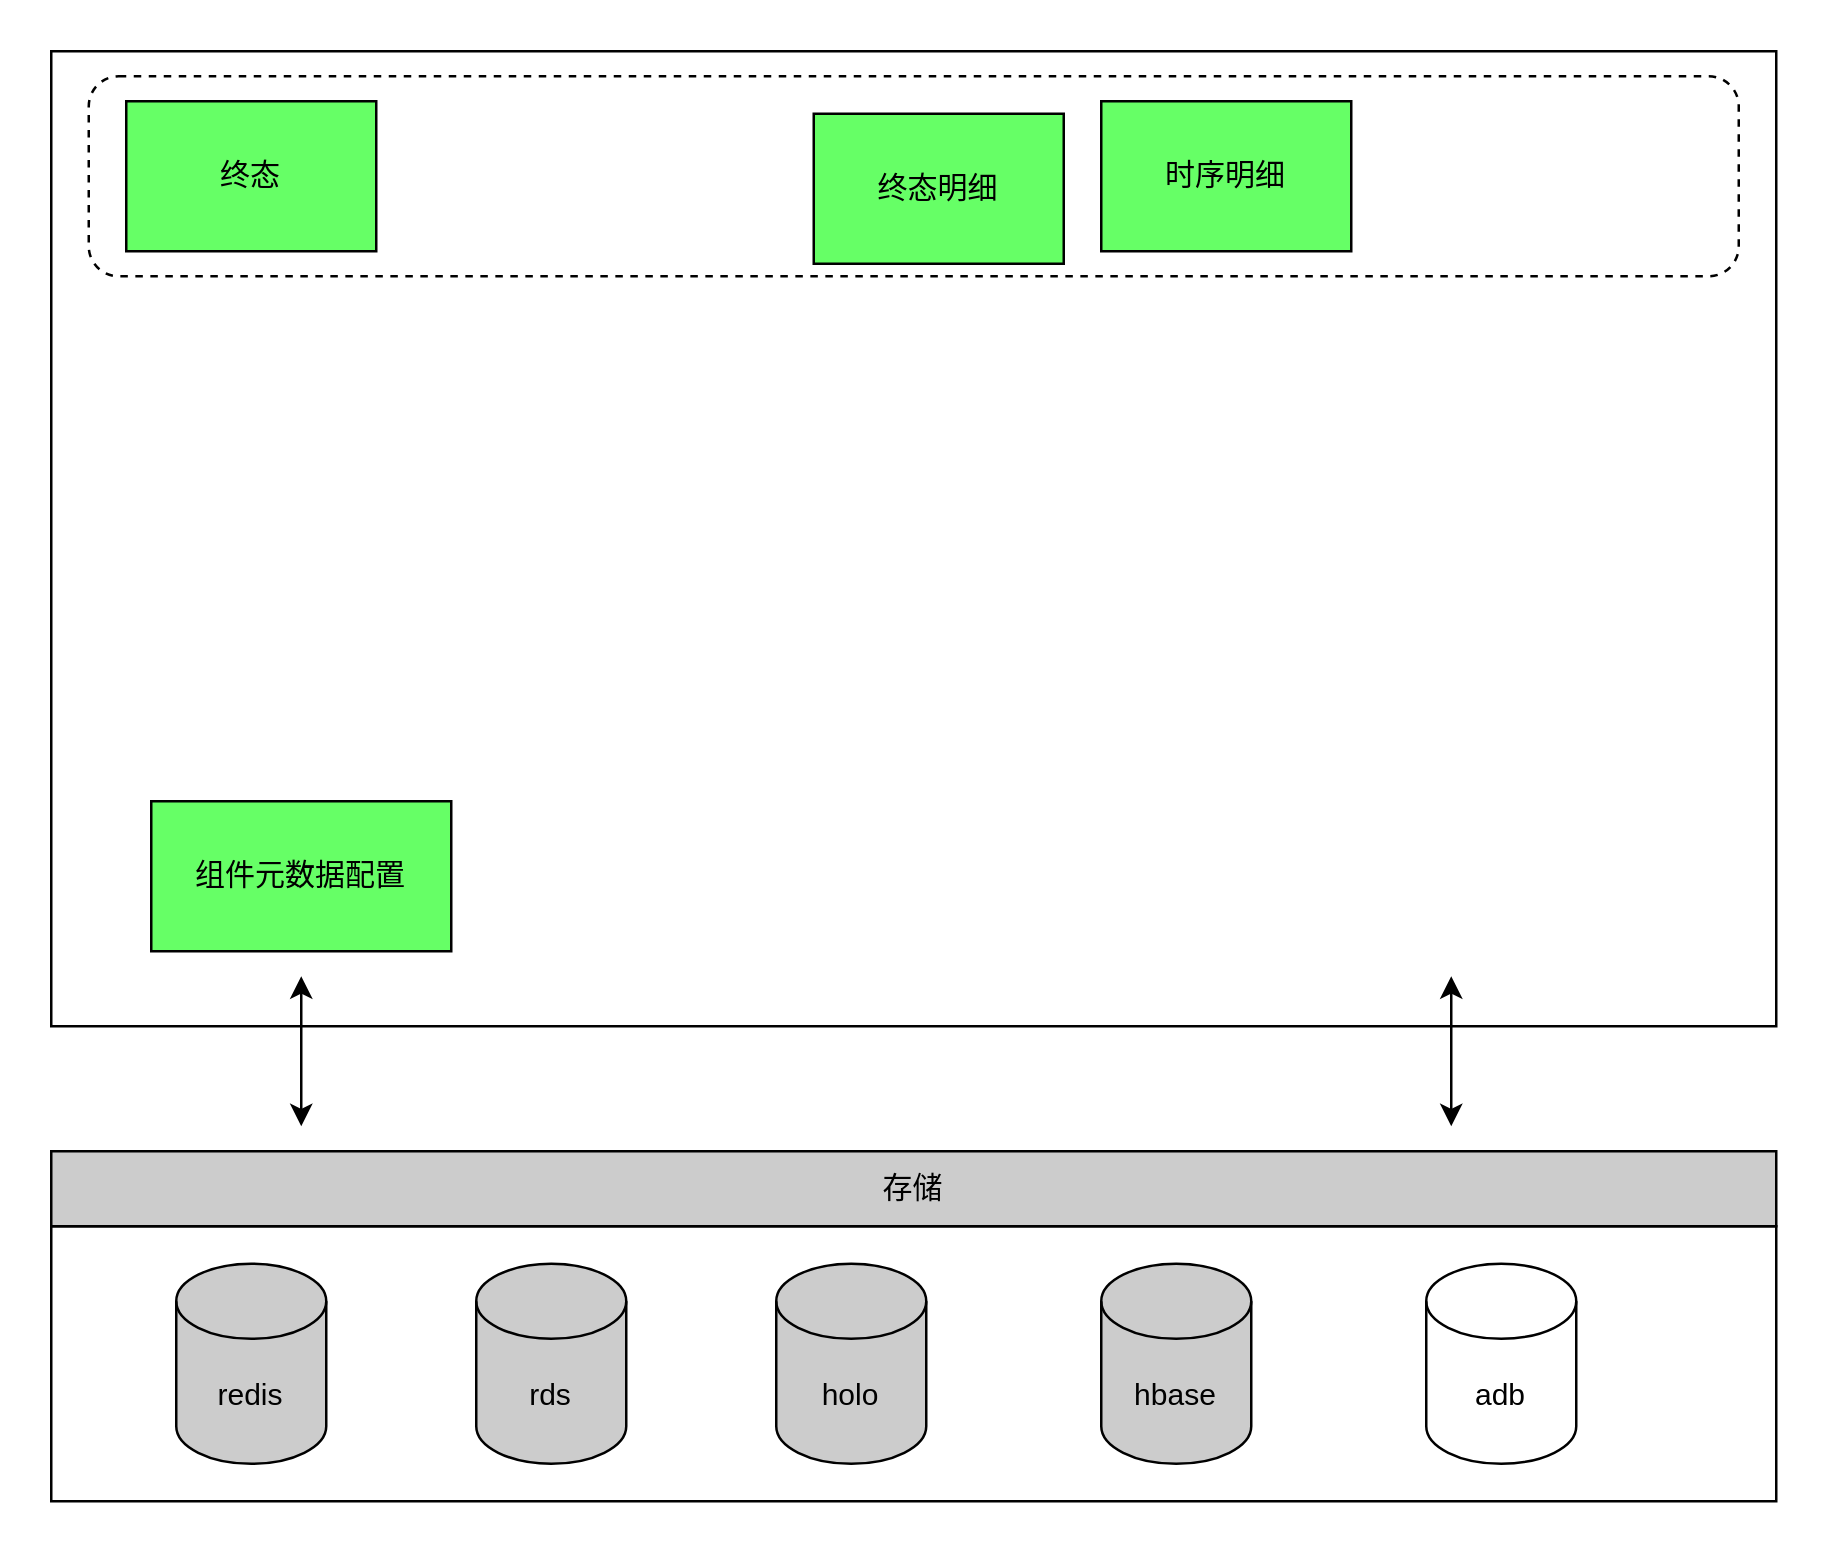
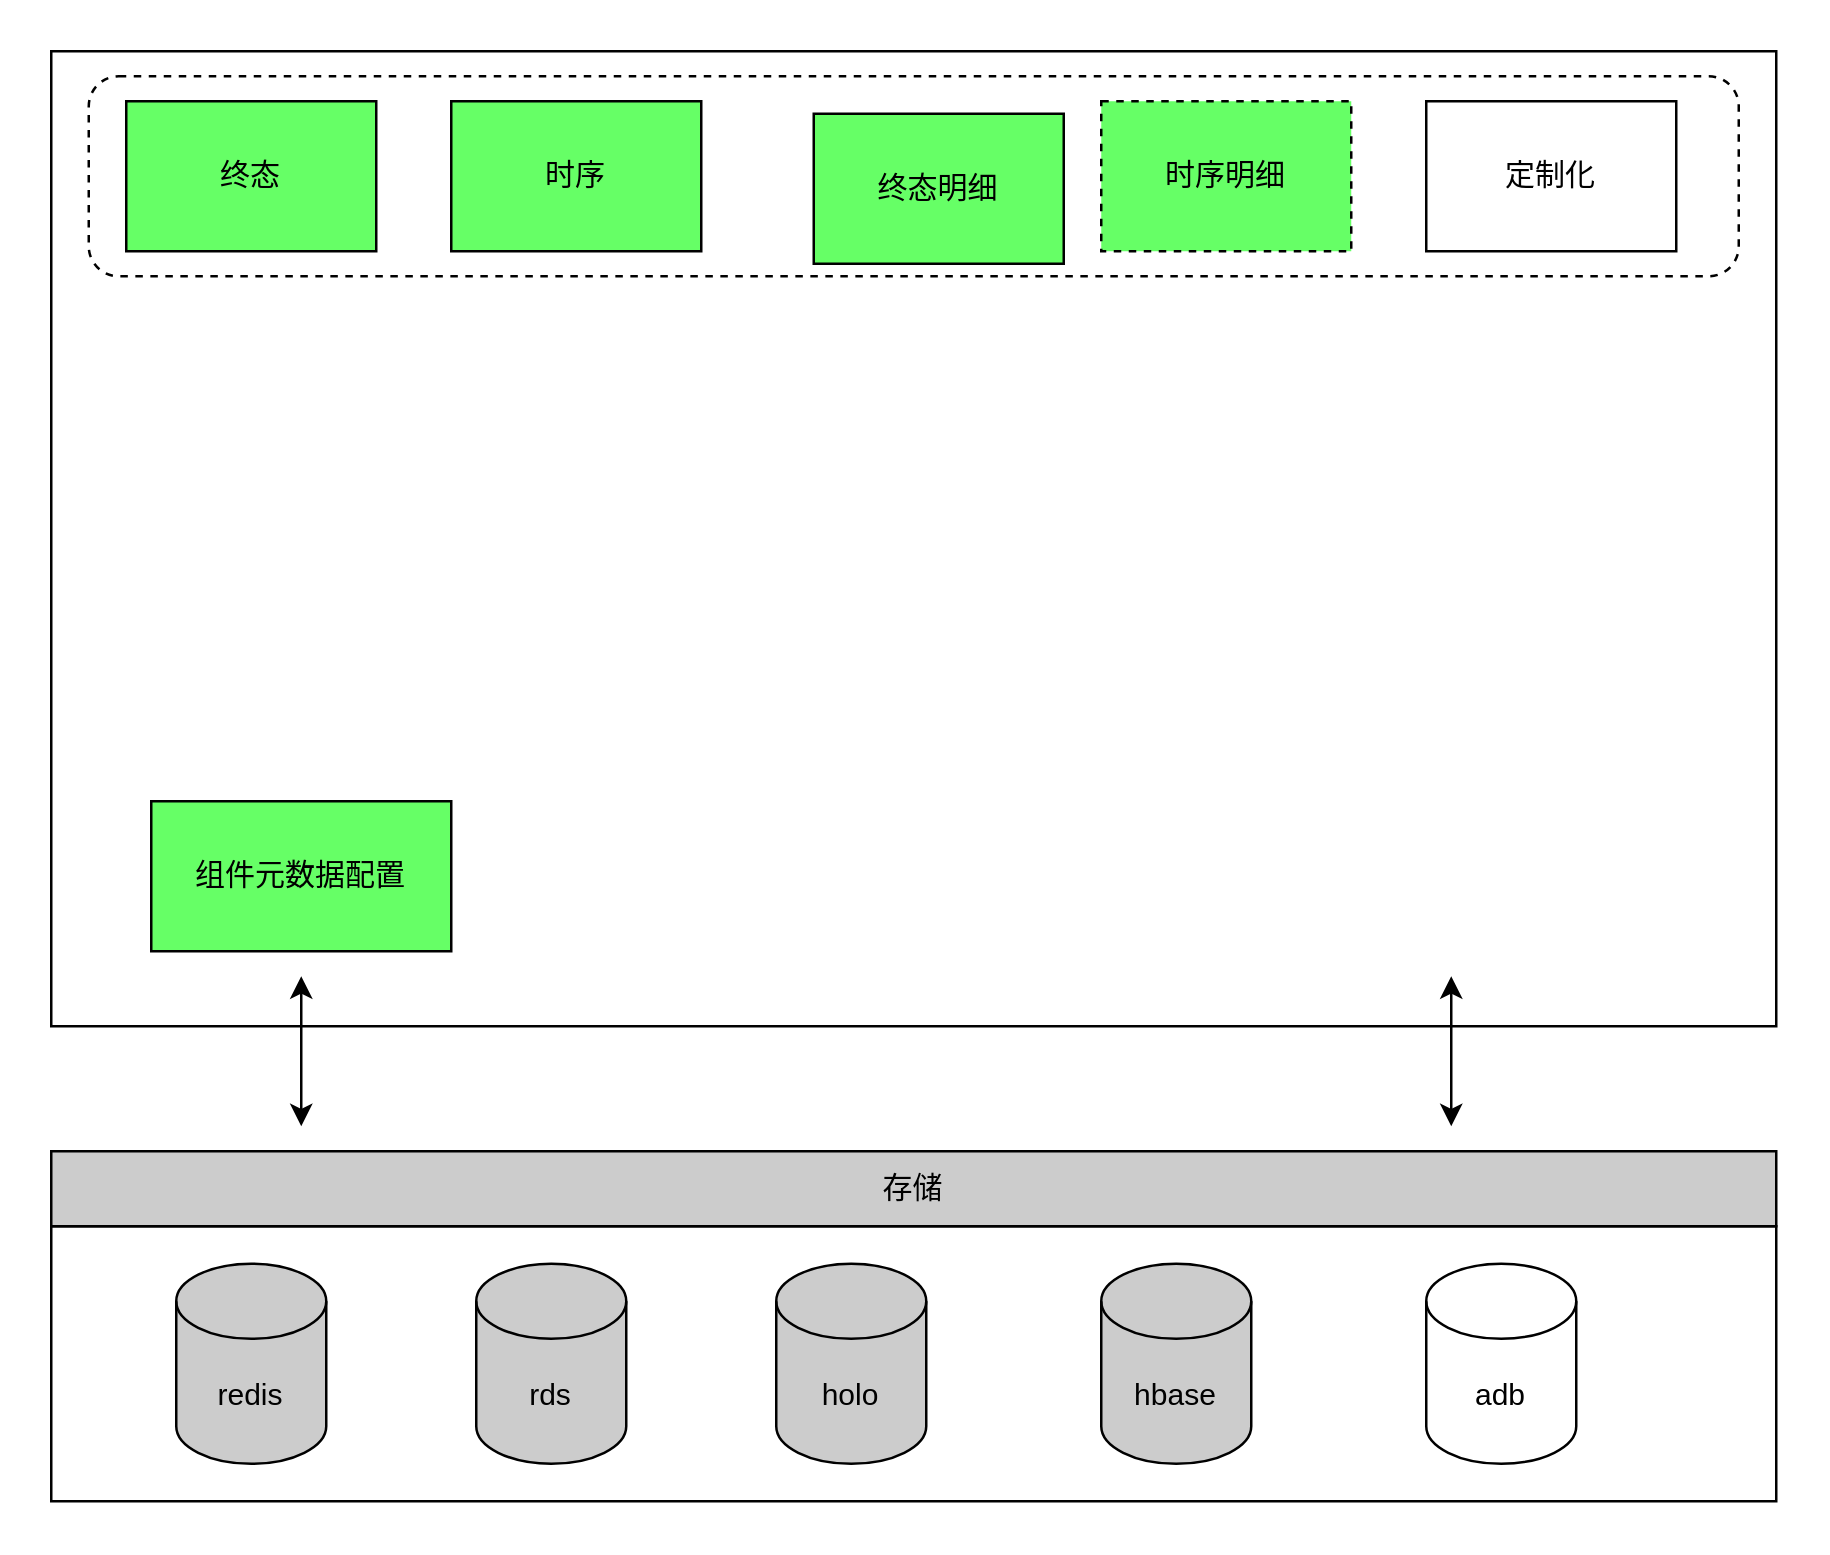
+ <mxCell id="18" value="时序" style="rounded=0;whiteSpace=wrap;html=1;fillColor=#66FF66;" vertex="1" parent="1"><mxGeometry x="180" y="40" width="100" height="60" as="geometry" /></mxCell>
- <mxCell id="16" value="时序明细" style="rounded=0;whiteSpace=wrap;html=1;fillColor=#66FF66;" vertex="1" parent="1"><mxGeometry x="440" y="40" width="100" height="60" as="geometry" /></mxCell>
+ <mxCell id="16" value="时序明细" style="rounded=0;whiteSpace=wrap;html=1;fillColor=#66FF66;dashed=1;" vertex="1" parent="1"><mxGeometry x="440" y="40" width="100" height="60" as="geometry" /></mxCell>
+ <mxCell id="17" value="定制化" style="rounded=0;whiteSpace=wrap;html=1;" vertex="1" parent="1"><mxGeometry x="570" y="40" width="100" height="60" as="geometry" /></mxCell>
